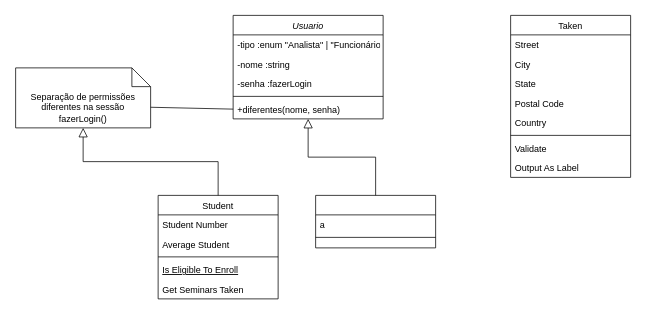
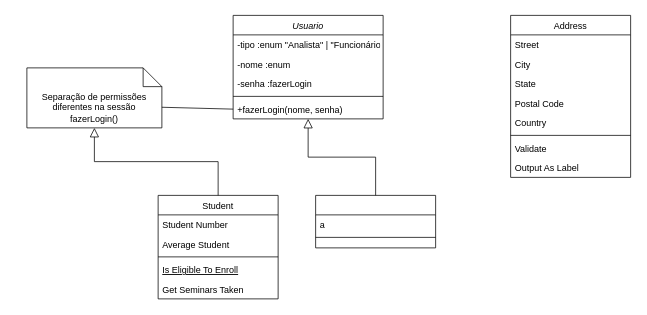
- <mxCell id="19" value="Taken" style="swimlane;fontStyle=0;align=center;verticalAlign=top;childLayout=stackLayout;horizontal=1;startSize=26;horizontalStack=0;resizeParent=1;resizeLast=0;collapsible=1;marginBottom=0;rounded=0;shadow=0;strokeWidth=1;" parent="1" vertex="1"><mxGeometry x="680" y="20" width="160" height="216" as="geometry"><mxRectangle x="550" y="140" width="160" height="26" as="alternateBounds" /></mxGeometry></mxCell>
+ <mxCell id="19" value="Address" style="swimlane;fontStyle=0;align=center;verticalAlign=top;childLayout=stackLayout;horizontal=1;startSize=26;horizontalStack=0;resizeParent=1;resizeLast=0;collapsible=1;marginBottom=0;rounded=0;shadow=0;strokeWidth=1;" parent="1" vertex="1"><mxGeometry x="680" y="20" width="160" height="216" as="geometry"><mxRectangle x="550" y="140" width="160" height="26" as="alternateBounds" /></mxGeometry></mxCell>
- <mxCell id="4" value="-nome :string" style="text;align=left;verticalAlign=top;spacingLeft=4;spacingRight=4;overflow=hidden;rotatable=0;points=[[0,0.5],[1,0.5]];portConstraint=eastwest;rounded=0;shadow=0;html=0;" parent="2" vertex="1"><mxGeometry y="52" width="200" height="26" as="geometry" /></mxCell>
+ <mxCell id="4" value="-nome :enum" style="text;align=left;verticalAlign=top;spacingLeft=4;spacingRight=4;overflow=hidden;rotatable=0;points=[[0,0.5],[1,0.5]];portConstraint=eastwest;rounded=0;shadow=0;html=0;" parent="2" vertex="1"><mxGeometry y="52" width="200" height="26" as="geometry" /></mxCell>
- <mxCell id="28" value="Separação de permissões diferentes na sessão fazerLogin()" style="shape=note2;boundedLbl=1;whiteSpace=wrap;html=1;size=25;verticalAlign=top;align=center;" vertex="1" parent="1"><mxGeometry x="20" y="90" width="180" height="80" as="geometry" /></mxCell>
+ <mxCell id="28" value="Separação de permissões diferentes na sessão fazerLogin()" style="shape=note2;boundedLbl=1;whiteSpace=wrap;html=1;size=25;verticalAlign=top;align=center;" vertex="1" parent="1"><mxGeometry x="35" y="90" width="180" height="80" as="geometry" /></mxCell>
- <mxCell id="7" value="+diferentes(nome, senha)" style="text;align=left;verticalAlign=top;spacingLeft=4;spacingRight=4;overflow=hidden;rotatable=0;points=[[0,0.5],[1,0.5]];portConstraint=eastwest;" parent="2" vertex="1"><mxGeometry y="112" width="200" height="26" as="geometry" /></mxCell>
+ <mxCell id="7" value="+fazerLogin(nome, senha)" style="text;align=left;verticalAlign=top;spacingLeft=4;spacingRight=4;overflow=hidden;rotatable=0;points=[[0,0.5],[1,0.5]];portConstraint=eastwest;" parent="2" vertex="1"><mxGeometry y="112" width="200" height="26" as="geometry" /></mxCell>
